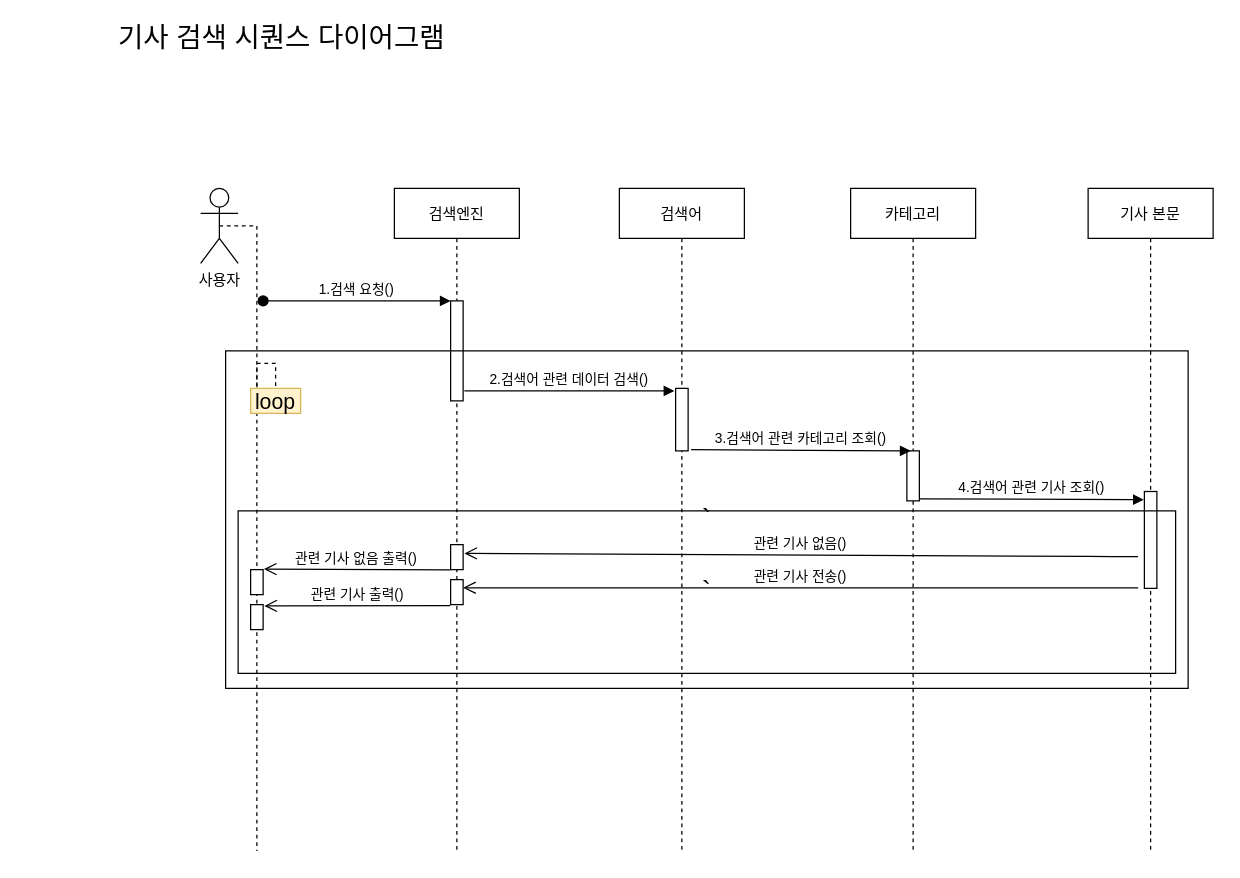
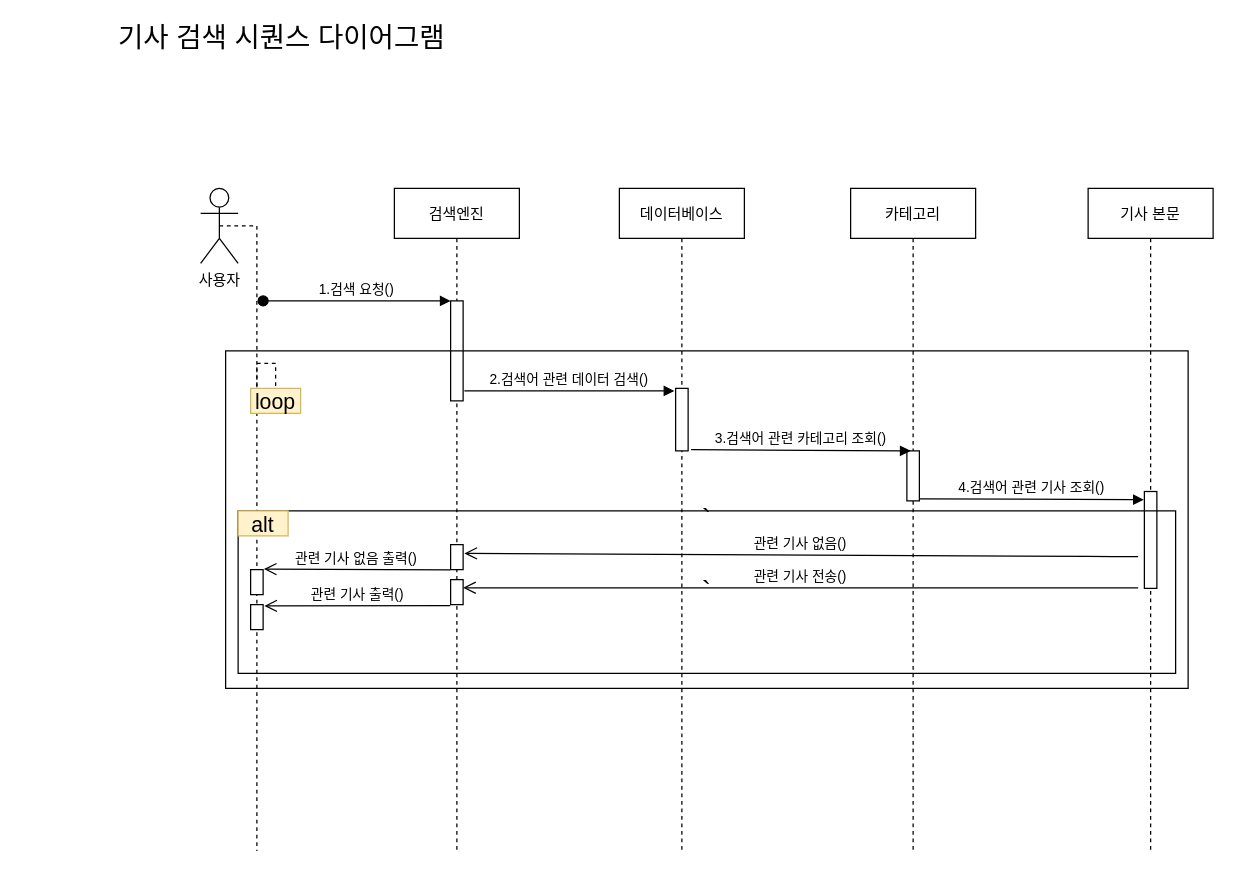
- <mxCell id="5" value="검색어" style="shape=umlLifeline;perimeter=lifelinePerimeter;container=1;collapsible=0;recursiveResize=0;rounded=0;shadow=0;strokeWidth=1;" parent="1" vertex="1"><mxGeometry x="495" y="150" width="100" height="530" as="geometry" /></mxCell>
+ <mxCell id="5" value="데이터베이스" style="shape=umlLifeline;perimeter=lifelinePerimeter;container=1;collapsible=0;recursiveResize=0;rounded=0;shadow=0;strokeWidth=1;" parent="1" vertex="1"><mxGeometry x="495" y="150" width="100" height="530" as="geometry" /></mxCell>
+ <mxCell id="31" value="&lt;span style=&quot;font-size: 17px&quot;&gt;alt&lt;/span&gt;" style="text;html=1;strokeColor=#d6b656;fillColor=#fff2cc;align=center;verticalAlign=middle;whiteSpace=wrap;rounded=0;fontSize=22;" vertex="1" parent="1"><mxGeometry x="190" y="408" width="40" height="20" as="geometry" /></mxCell>
